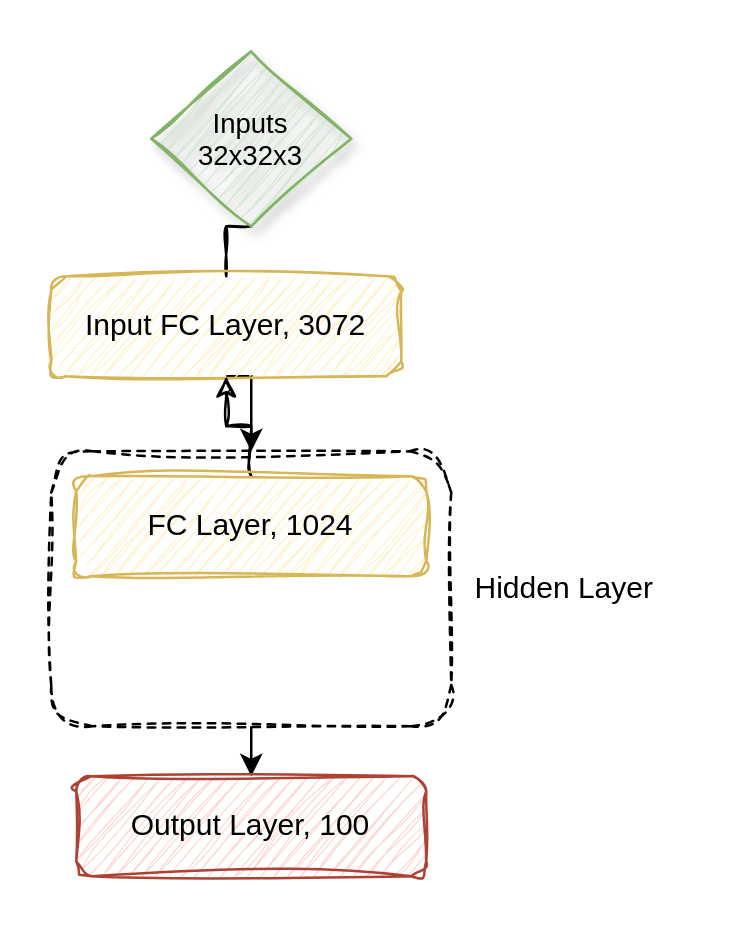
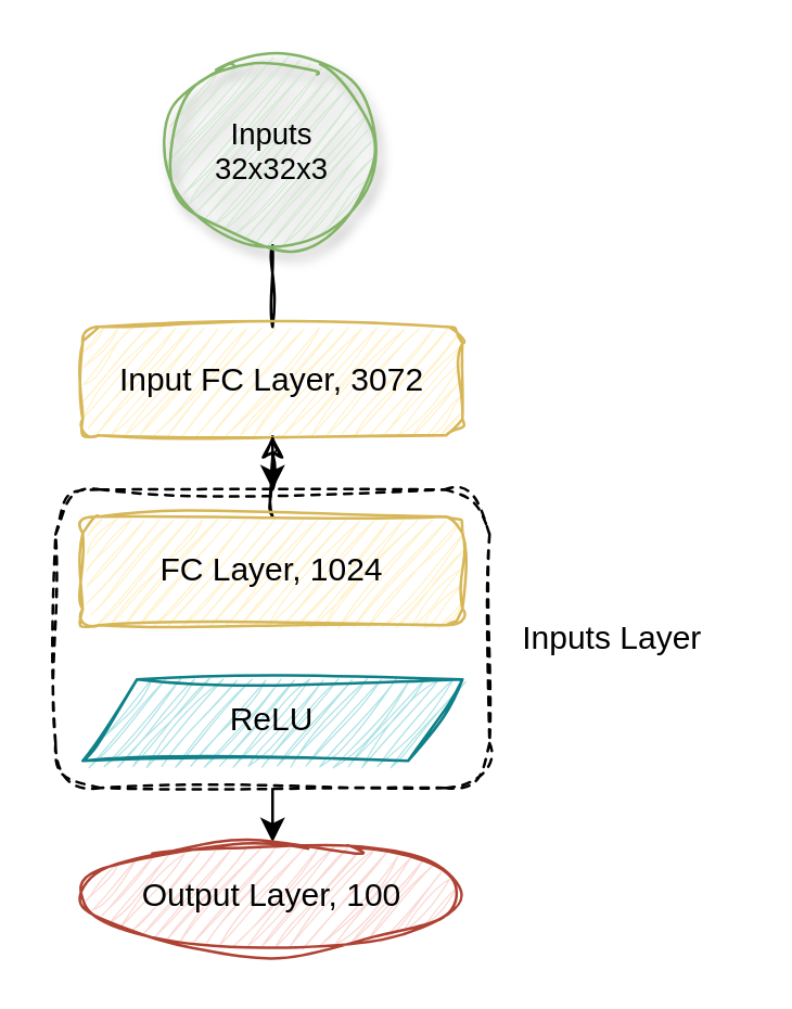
- <mxCell id="5" value="&lt;font style=&quot;font-size: 11px;&quot;&gt;Inputs&lt;/font&gt;&lt;div style=&quot;font-size: 11px;&quot;&gt;&lt;font style=&quot;font-size: 11px;&quot;&gt;32x32x3&lt;/font&gt;&lt;/div&gt;" style="rhombus;whiteSpace=wrap;html=1;fillColor=#d5e8d4;strokeColor=#82b366;shadow=1;sketch=1;curveFitting=1;jiggle=2;" vertex="1" parent="1"><mxGeometry x="60" y="20" width="80" height="70" as="geometry" /></mxCell>
+ <mxCell id="5" value="&lt;font style=&quot;font-size: 11px;&quot;&gt;Inputs&lt;/font&gt;&lt;div style=&quot;font-size: 11px;&quot;&gt;&lt;font style=&quot;font-size: 11px;&quot;&gt;32x32x3&lt;/font&gt;&lt;/div&gt;" style="ellipse;whiteSpace=wrap;html=1;fillColor=#d5e8d4;strokeColor=#82b366;shadow=1;sketch=1;curveFitting=1;jiggle=2;" vertex="1" parent="1"><mxGeometry x="60" y="20" width="80" height="70" as="geometry" /></mxCell>
- <mxCell id="7" value="Input FC Layer,&amp;nbsp;&lt;span style=&quot;background-color: initial;&quot;&gt;3072&lt;/span&gt;" style="rounded=1;whiteSpace=wrap;html=1;fillColor=#fff2cc;strokeColor=#d6b656;glass=0;sketch=1;curveFitting=1;jiggle=2;" vertex="1" parent="1"><mxGeometry x="20" y="110" width="140" height="40" as="geometry" /></mxCell>
+ <mxCell id="7" value="Input FC Layer,&amp;nbsp;&lt;span style=&quot;background-color: initial;&quot;&gt;3072&lt;/span&gt;" style="rounded=1;whiteSpace=wrap;html=1;fillColor=#fff2cc;strokeColor=#d6b656;glass=0;sketch=1;curveFitting=1;jiggle=2;" vertex="1" parent="1"><mxGeometry x="30" y="120" width="140" height="40" as="geometry" /></mxCell>
- <mxCell id="12" value="Hidden Layer" style="text;html=1;align=center;verticalAlign=middle;resizable=0;points=[];autosize=1;strokeColor=none;fillColor=none;" vertex="1" parent="1"><mxGeometry x="180" y="220" width="90" height="30" as="geometry" /></mxCell>
+ <mxCell id="12" value="Inputs Layer" style="text;html=1;align=center;verticalAlign=middle;resizable=0;points=[];autosize=1;strokeColor=none;fillColor=none;" vertex="1" parent="1"><mxGeometry x="180" y="220" width="90" height="30" as="geometry" /></mxCell>
+ <mxCell id="11" value="ReLU" style="shape=parallelogram;perimeter=parallelogramPerimeter;whiteSpace=wrap;html=1;fixedSize=1;fillColor=#b0e3e6;strokeColor=#0e8088;sketch=1;curveFitting=1;jiggle=2;" vertex="1" parent="1"><mxGeometry x="30" y="250" width="140" height="30" as="geometry" /></mxCell>
- <mxCell id="10" value="Output Layer, 100" style="rounded=1;whiteSpace=wrap;html=1;fillColor=#fad9d5;strokeColor=#ae4132;sketch=1;curveFitting=1;jiggle=2;" vertex="1" parent="1"><mxGeometry x="30" y="310" width="140" height="40" as="geometry" /></mxCell>
+ <mxCell id="10" value="Output Layer, 100" style="ellipse;whiteSpace=wrap;html=1;fillColor=#fad9d5;strokeColor=#ae4132;sketch=1;curveFitting=1;jiggle=2;" vertex="1" parent="1"><mxGeometry x="30" y="310" width="140" height="40" as="geometry" /></mxCell>
